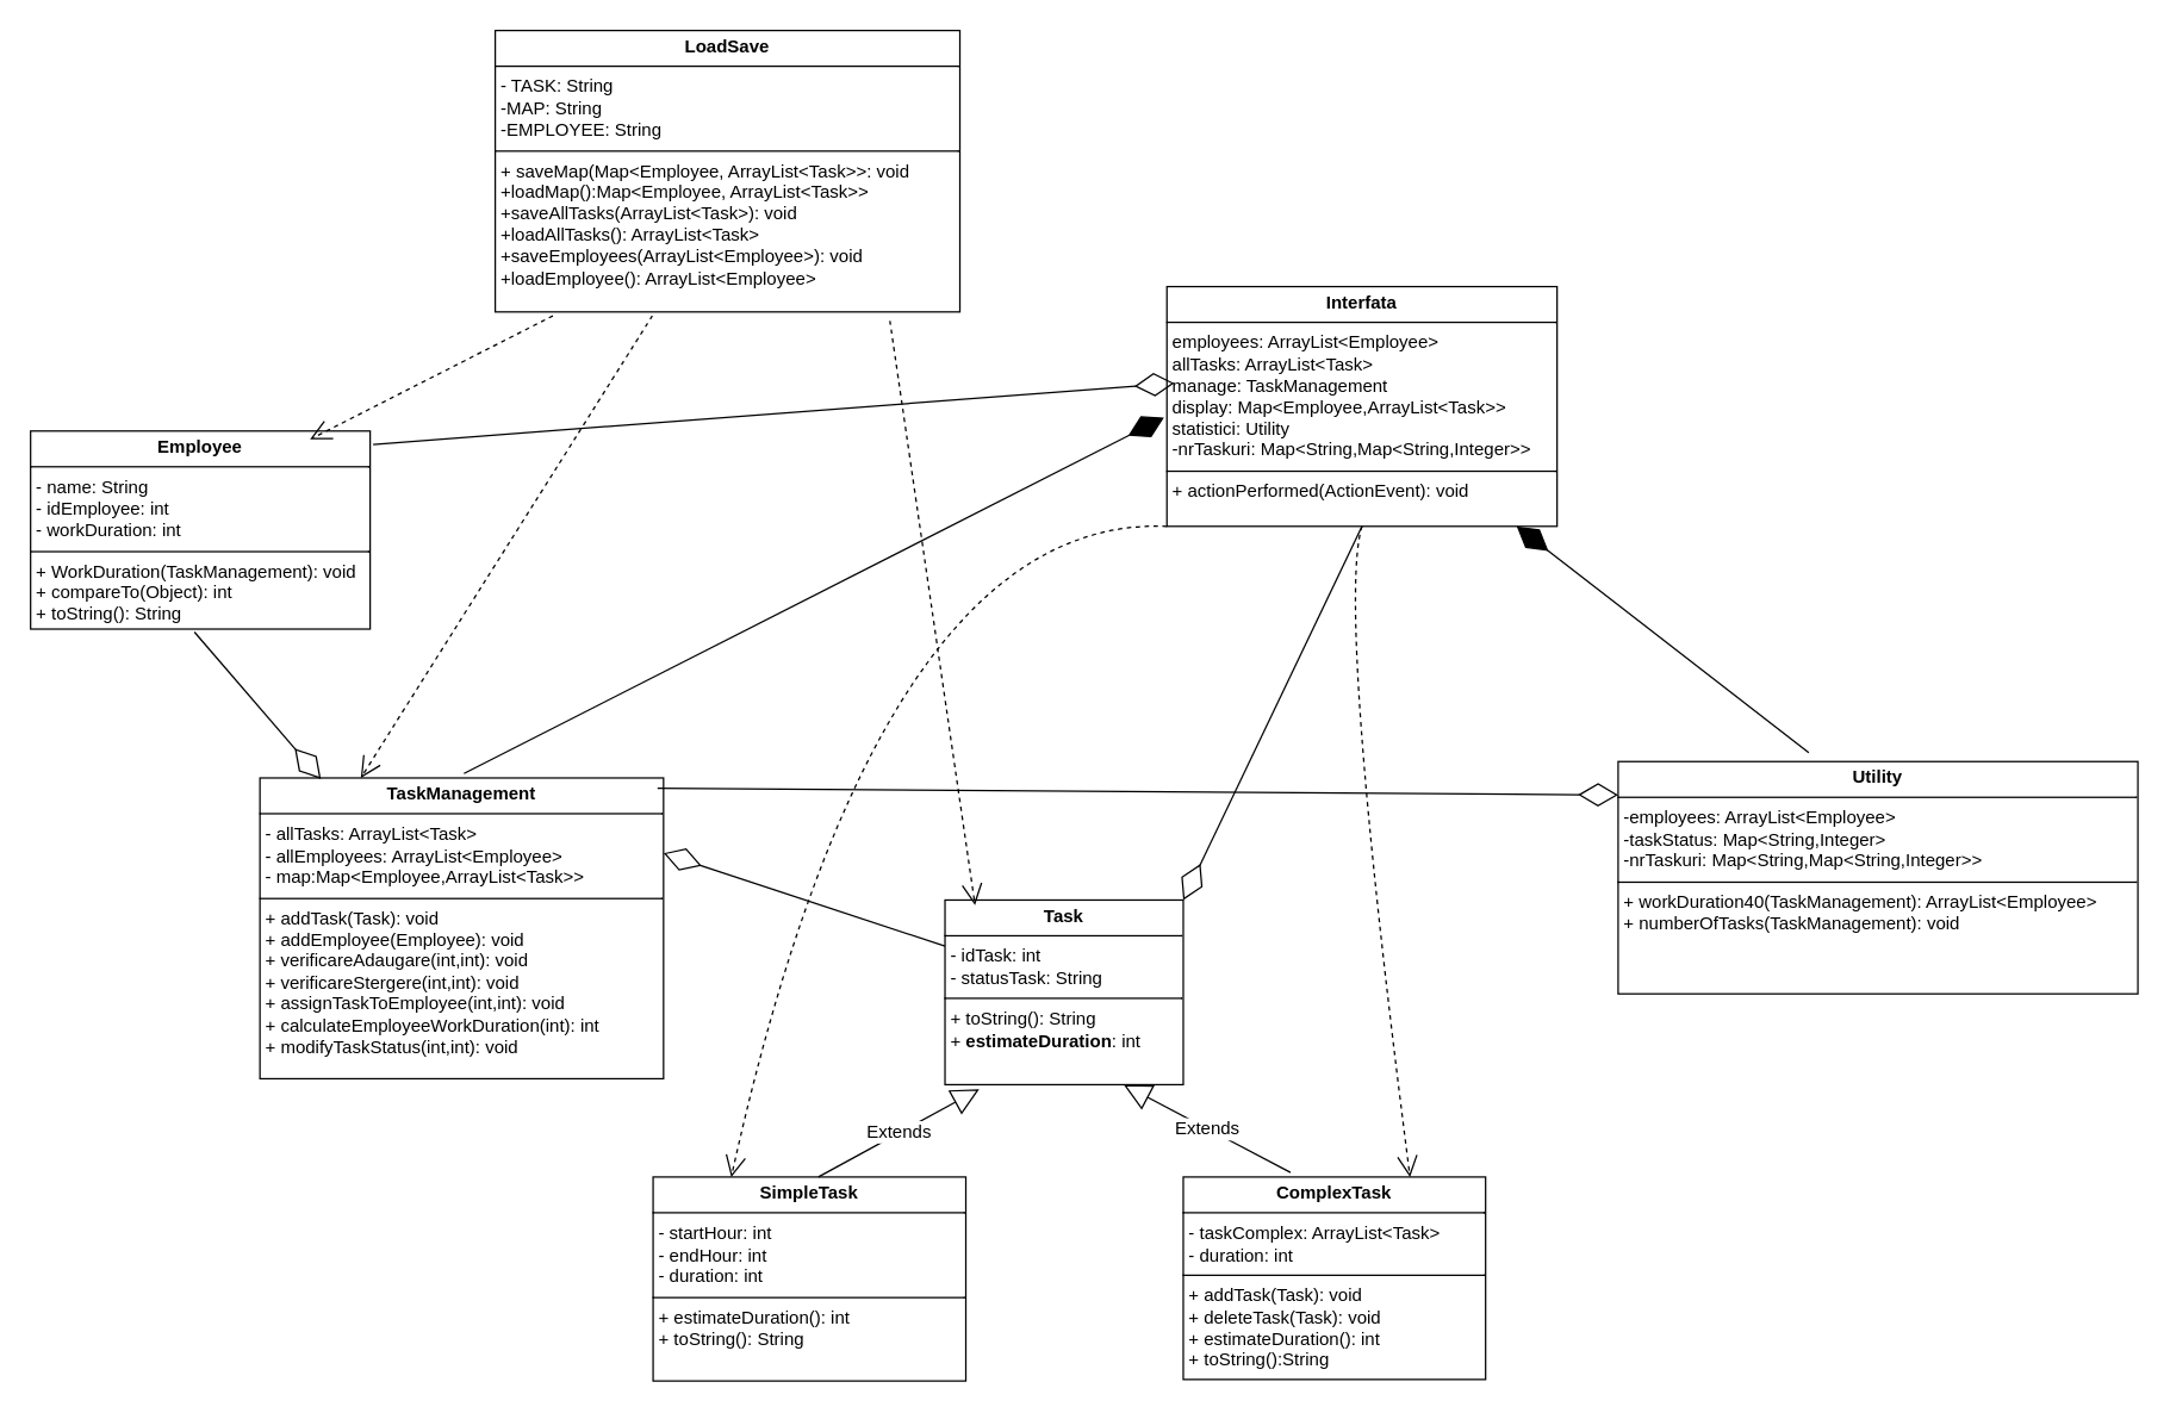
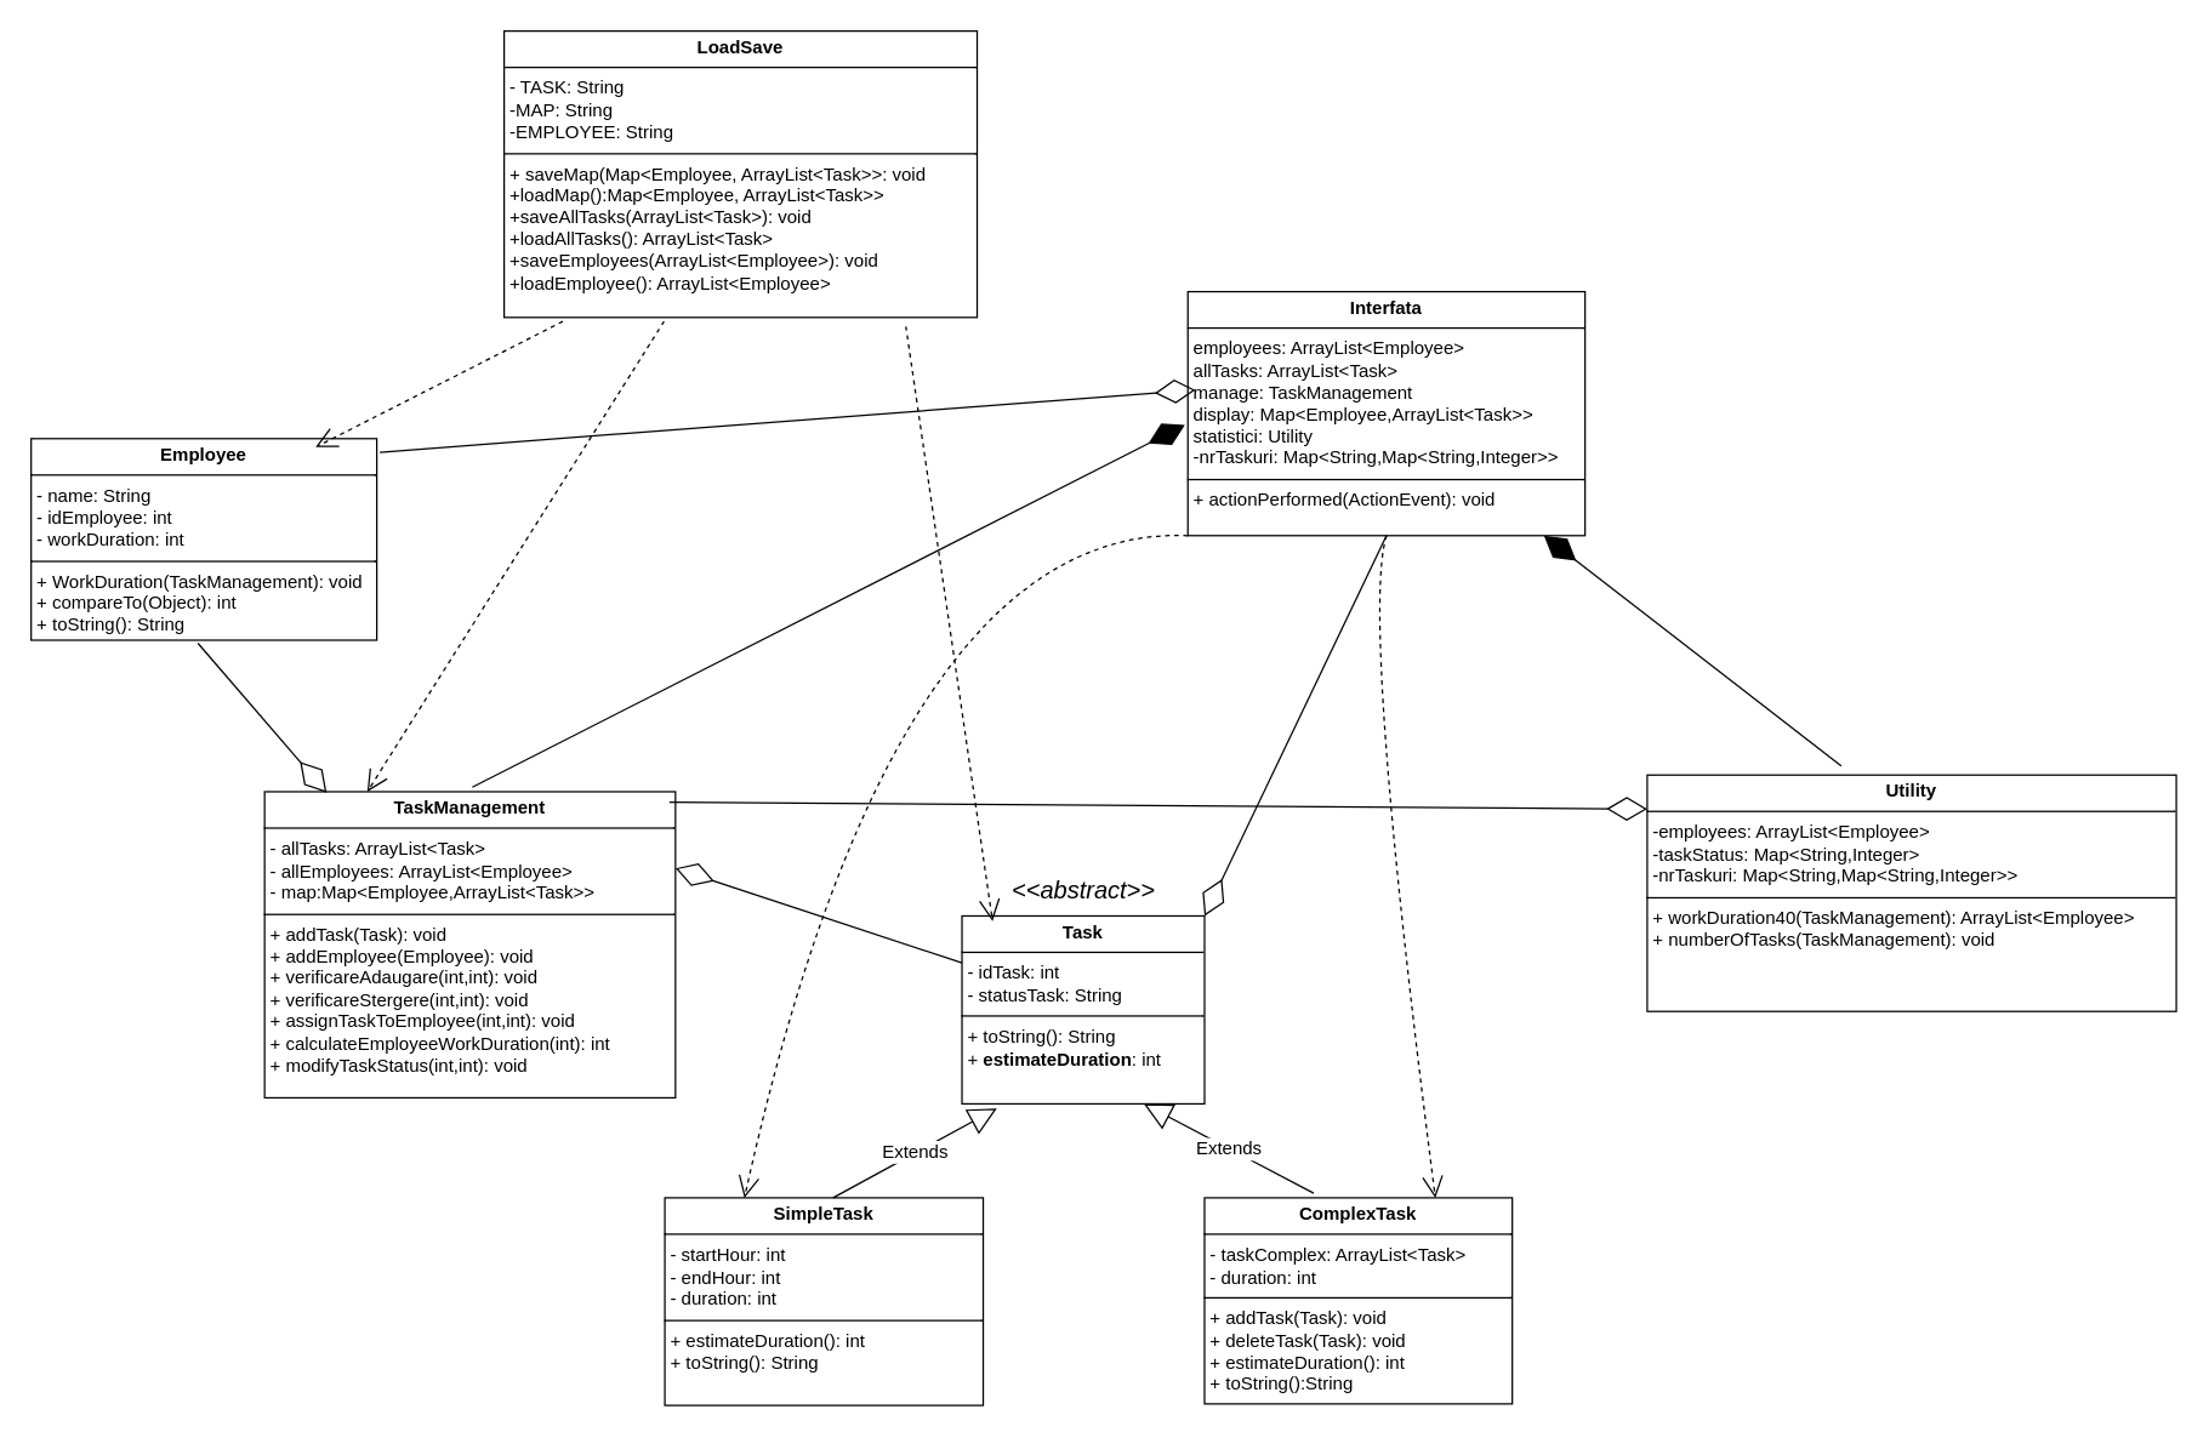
+ <mxCell id="14" value="&lt;i&gt;&amp;lt;&amp;lt;abstract&amp;gt;&amp;gt;&lt;/i&gt;" style="text;html=1;align=center;verticalAlign=middle;resizable=0;points=[];autosize=1;strokeColor=none;fillColor=none;fontSize=16;" vertex="1" parent="1"><mxGeometry x="658" y="571" width="112" height="31" as="geometry" /></mxCell>
